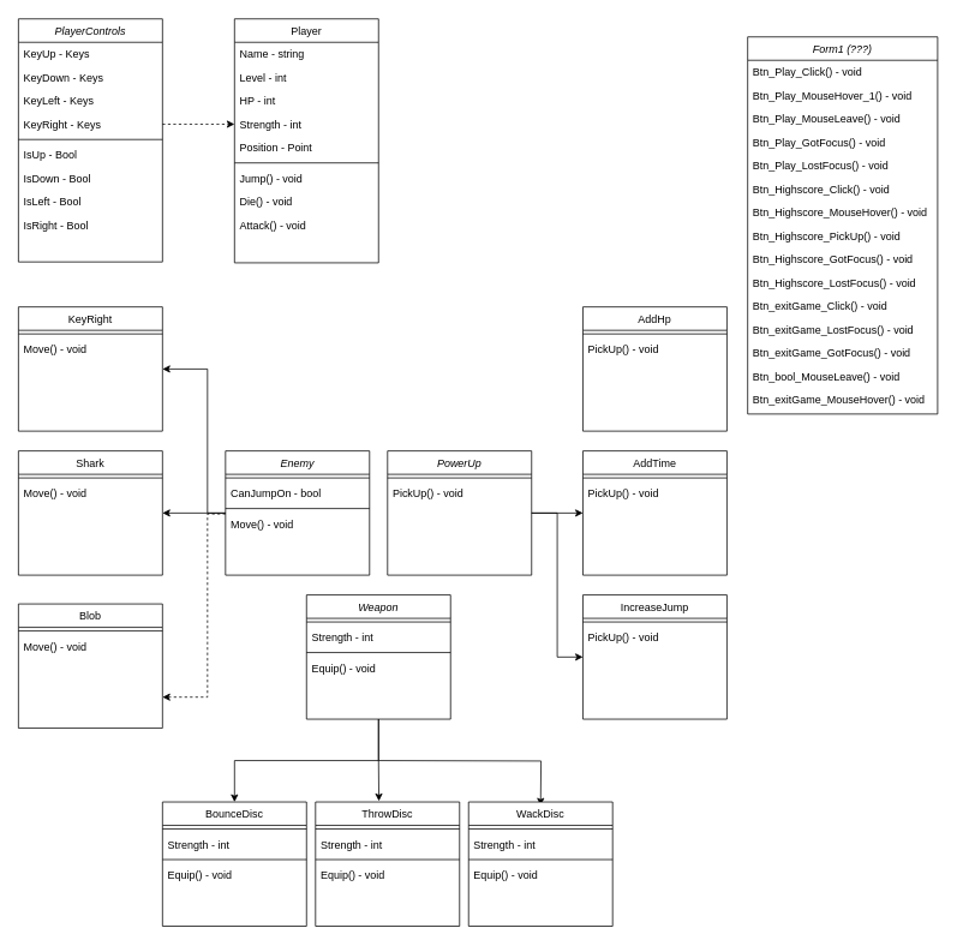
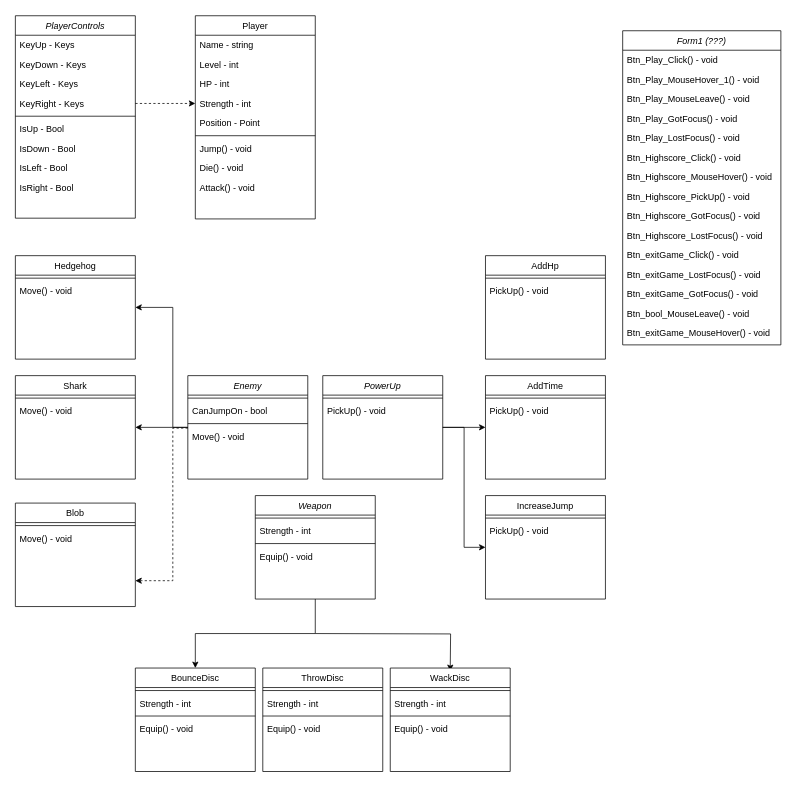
- <mxCell id="31" value="KeyRight&#10;" style="swimlane;fontStyle=0;align=center;verticalAlign=top;childLayout=stackLayout;horizontal=1;startSize=26;horizontalStack=0;resizeParent=1;resizeLast=0;collapsible=1;marginBottom=0;rounded=0;shadow=0;strokeWidth=1;" parent="1" vertex="1"><mxGeometry x="20" y="340" width="160" height="138" as="geometry"><mxRectangle x="130" y="380" width="160" height="26" as="alternateBounds" /></mxGeometry></mxCell>
+ <mxCell id="31" value="Hedgehog&#10;" style="swimlane;fontStyle=0;align=center;verticalAlign=top;childLayout=stackLayout;horizontal=1;startSize=26;horizontalStack=0;resizeParent=1;resizeLast=0;collapsible=1;marginBottom=0;rounded=0;shadow=0;strokeWidth=1;" parent="1" vertex="1"><mxGeometry x="20" y="340" width="160" height="138" as="geometry"><mxRectangle x="130" y="380" width="160" height="26" as="alternateBounds" /></mxGeometry></mxCell>
- <mxCell id="76" style="edgeStyle=orthogonalEdgeStyle;rounded=0;orthogonalLoop=1;jettySize=auto;html=1;entryX=0.44;entryY=-0.007;entryDx=0;entryDy=0;entryPerimeter=0;" parent="1" source="56" target="66" edge="1"><mxGeometry relative="1" as="geometry" /></mxCell>
